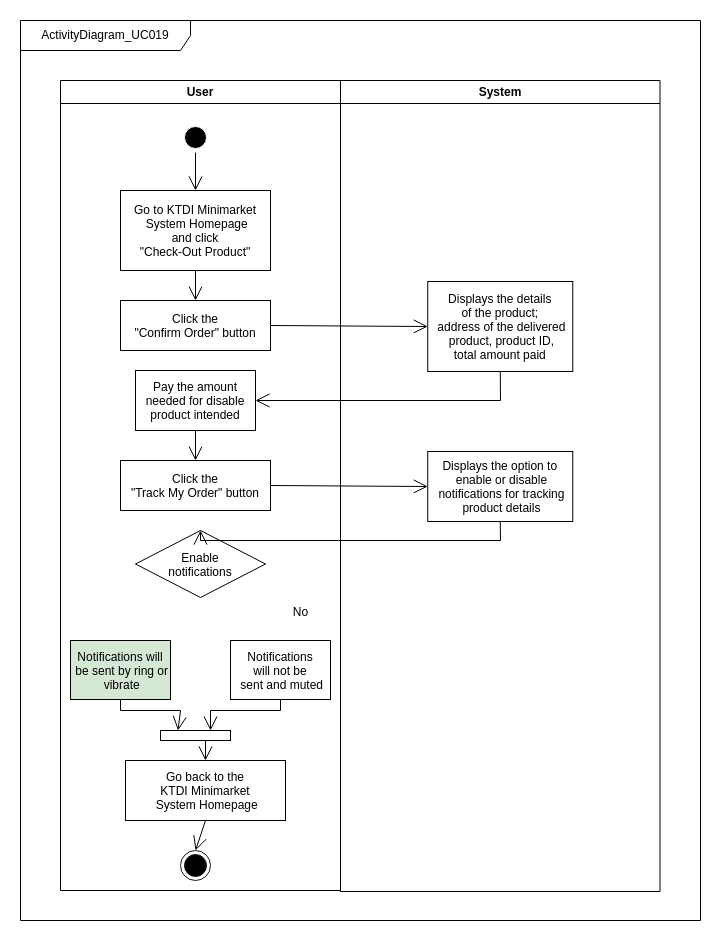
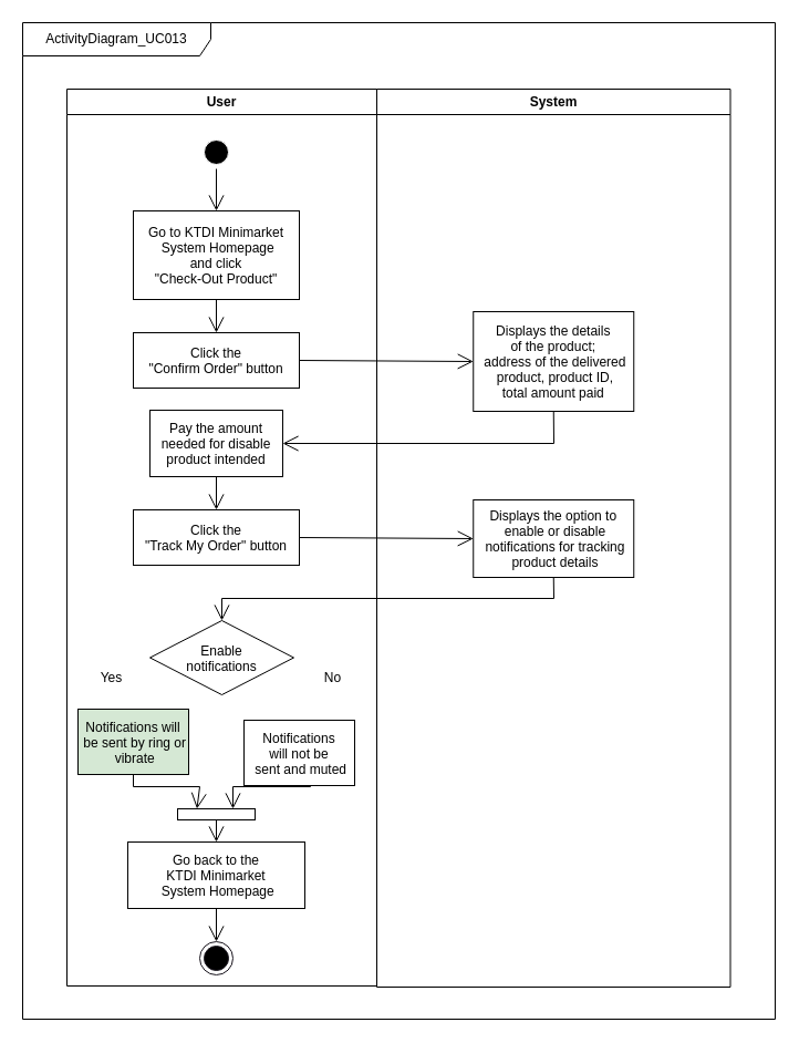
- <mxCell id="2" value="ActivityDiagram_UC019" style="shape=umlFrame;whiteSpace=wrap;html=1;pointerEvents=0;width=170;height=30;" parent="1" vertex="1"><mxGeometry x="20" y="20" width="680" height="900" as="geometry" /></mxCell>
+ <mxCell id="2" value="ActivityDiagram_UC013" style="shape=umlFrame;whiteSpace=wrap;html=1;pointerEvents=0;width=170;height=30;" parent="1" vertex="1"><mxGeometry x="20" y="20" width="680" height="900" as="geometry" /></mxCell>
- <mxCell id="12" value="Enable&#10;notifications" style="rhombus;fillColor=none;strokeColor=#000000;" parent="3" vertex="1"><mxGeometry x="75" y="450" width="130" height="67" as="geometry" /></mxCell>
+ <mxCell id="12" value="Enable&#10;notifications" style="rhombus;fillColor=none;strokeColor=#000000;" parent="3" vertex="1"><mxGeometry x="75" y="480" width="130" height="67" as="geometry" /></mxCell>
+ <mxCell id="16" value="Yes" style="text;html=1;align=center;verticalAlign=middle;resizable=0;points=[];autosize=1;strokeColor=none;fillColor=none;" parent="3" vertex="1"><mxGeometry x="20" y="517" width="40" height="30" as="geometry" /></mxCell>
- <mxCell id="14" value="Notifications &#10;will not be&#10; sent and muted" style="" parent="3" vertex="1"><mxGeometry x="170" y="560" width="100" height="59" as="geometry" /></mxCell>
+ <mxCell id="14" value="Notifications &#10;will not be&#10; sent and muted" style="" parent="3" vertex="1"><mxGeometry x="160" y="570" width="100" height="59" as="geometry" /></mxCell>
- <mxCell id="10" value="Go back to the&#10;KTDI Minimarket&#10; System Homepage" style="" parent="3" vertex="1"><mxGeometry x="65" y="680" width="160" height="60" as="geometry" /></mxCell>
+ <mxCell id="10" value="Go back to the&#10;KTDI Minimarket&#10; System Homepage" style="" parent="3" vertex="1"><mxGeometry x="55" y="680" width="160" height="60" as="geometry" /></mxCell>
